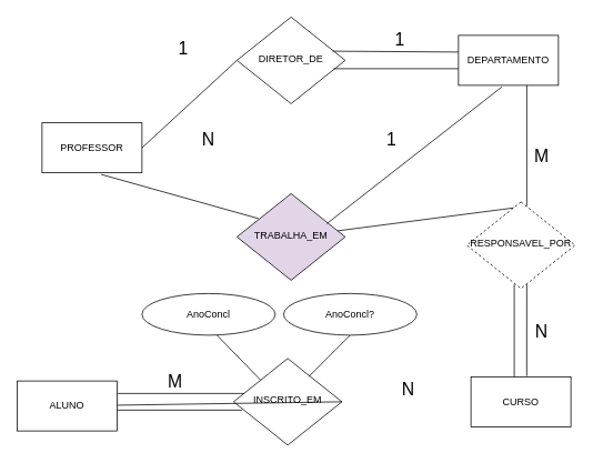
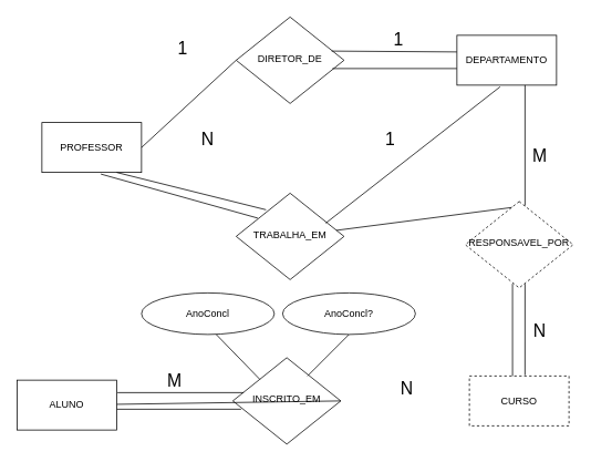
+ <mxCell id="13" value="" style="endArrow=none;html=1;rounded=0;entryX=0.75;entryY=1;entryDx=0;entryDy=0;exitX=0.277;exitY=0.192;exitDx=0;exitDy=0;exitPerimeter=0;" edge="1" parent="1" source="10" target="3"><mxGeometry width="50" height="50" relative="1" as="geometry"><mxPoint x="110" y="245" as="sourcePoint" /><mxPoint x="308" y="89" as="targetPoint" /></mxGeometry></mxCell>
- <mxCell id="10" value="TRABALHA_EM" style="rhombus;whiteSpace=wrap;html=1;shadow=0;fontFamily=Helvetica;fontSize=12;align=center;strokeWidth=1;spacing=6;spacingTop=-4;fillColor=#e1d5e7;" vertex="1" parent="1"><mxGeometry x="284" y="232" width="130" height="104" as="geometry" /></mxCell>
+ <mxCell id="10" value="TRABALHA_EM" style="rhombus;whiteSpace=wrap;html=1;shadow=0;fontFamily=Helvetica;fontSize=12;align=center;strokeWidth=1;spacing=6;spacingTop=-4;" vertex="1" parent="1"><mxGeometry x="284" y="232" width="130" height="104" as="geometry" /></mxCell>
- <mxCell id="22" value="CURSO" style="rounded=0;whiteSpace=wrap;html=1;" vertex="1" parent="1"><mxGeometry x="565" y="452" width="120" height="60" as="geometry" /></mxCell>
+ <mxCell id="22" value="CURSO" style="rounded=0;whiteSpace=wrap;html=1;dashed=1;" vertex="1" parent="1"><mxGeometry x="565" y="452" width="120" height="60" as="geometry" /></mxCell>
